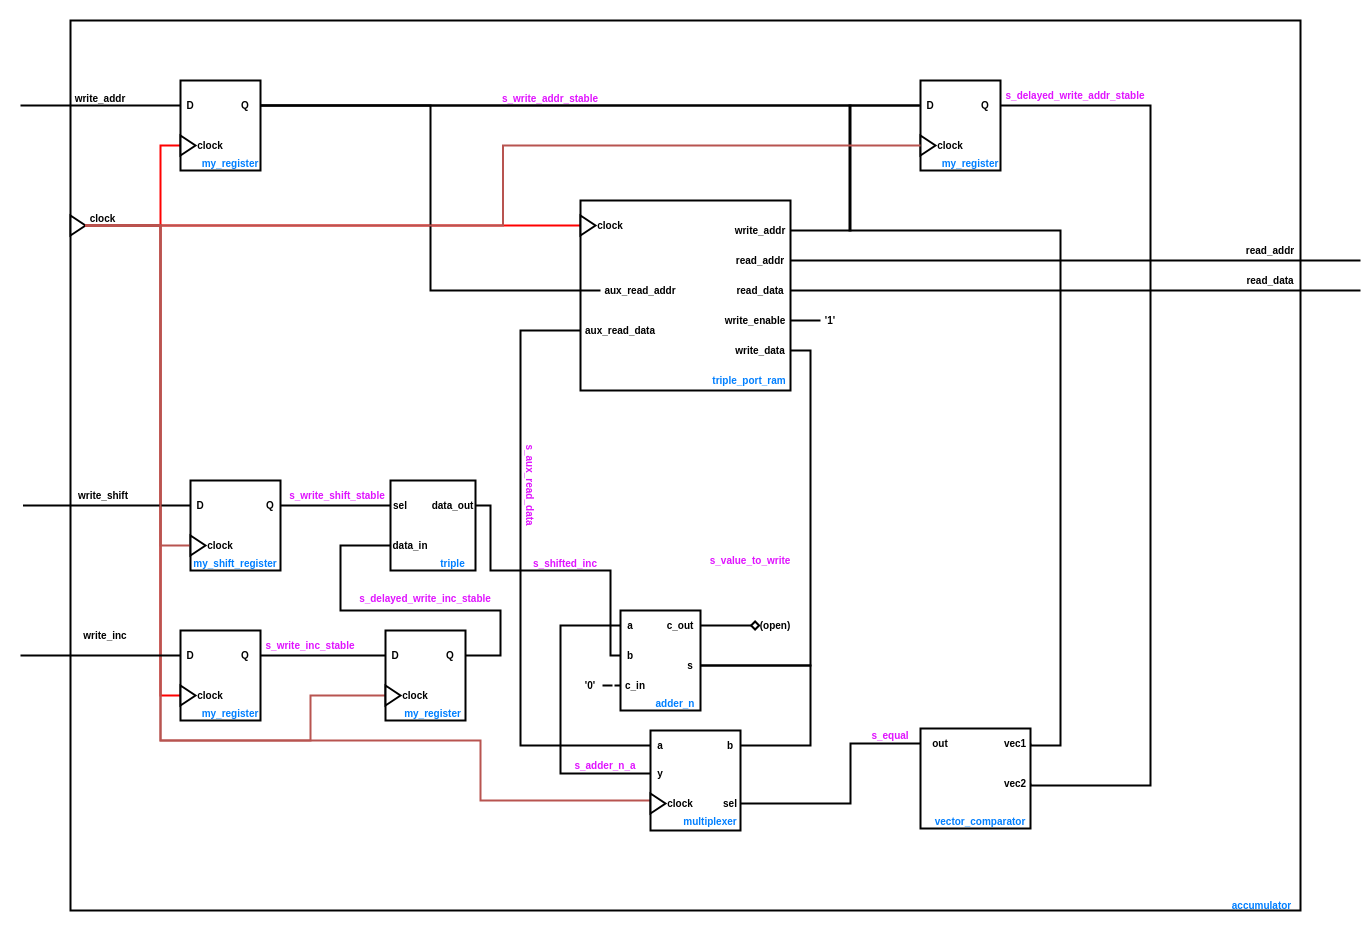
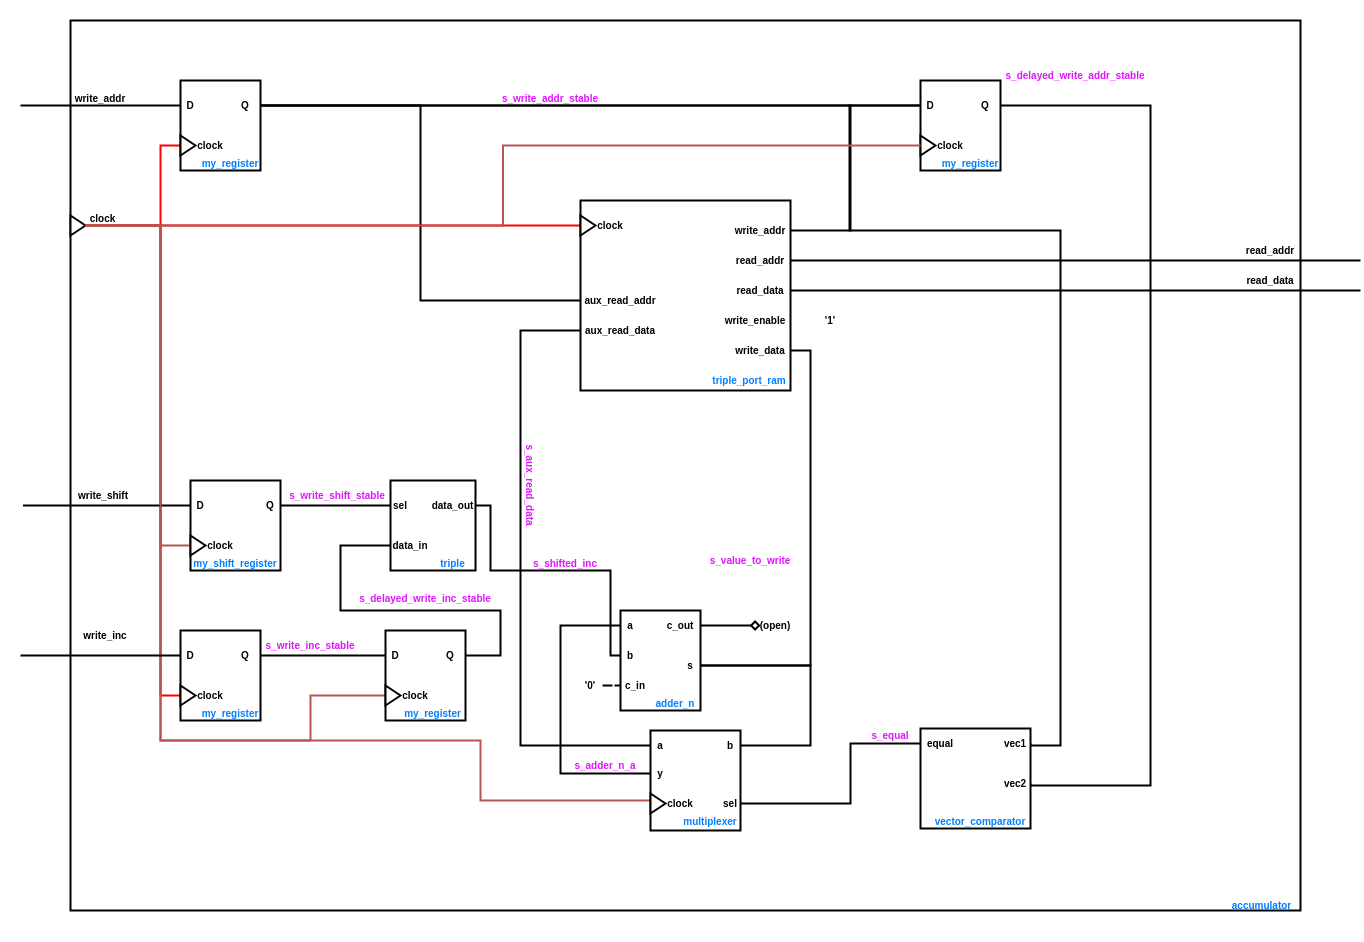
- <mxCell id="52" value="&lt;font color=&quot;#e014ff&quot;&gt;s_delayed_write_addr_stable&lt;/font&gt;" style="text;html=1;align=center;verticalAlign=middle;whiteSpace=wrap;rounded=0;fontSize=10;strokeWidth=2;fontStyle=1" parent="1" vertex="1"><mxGeometry x="1010" y="80" width="130" height="30" as="geometry" /></mxCell>
+ <mxCell id="52" value="&lt;font color=&quot;#e014ff&quot;&gt;s_delayed_write_addr_stable&lt;/font&gt;" style="text;html=1;align=center;verticalAlign=middle;whiteSpace=wrap;rounded=0;fontSize=10;strokeWidth=2;fontStyle=1" parent="1" vertex="1"><mxGeometry x="1010" y="60" width="130" height="30" as="geometry" /></mxCell>
- <mxCell id="10" value="aux_read_addr" style="text;html=1;align=center;verticalAlign=middle;whiteSpace=wrap;rounded=0;fontSize=10;strokeWidth=2;fontStyle=1" parent="6" vertex="1"><mxGeometry x="20" y="75" width="80" height="30" as="geometry" /></mxCell>
+ <mxCell id="10" value="aux_read_addr" style="text;html=1;align=center;verticalAlign=middle;whiteSpace=wrap;rounded=0;fontSize=10;strokeWidth=2;fontStyle=1" parent="6" vertex="1"><mxGeometry y="85" width="80" height="30" as="geometry" /></mxCell>
- <mxCell id="25" style="edgeStyle=orthogonalEdgeStyle;rounded=0;orthogonalLoop=1;jettySize=auto;html=1;entryX=0;entryY=0.5;entryDx=0;entryDy=0;endArrow=none;endFill=0;fontSize=10;strokeWidth=2;fontStyle=1" parent="1" source="17" target="24" edge="1"><mxGeometry relative="1" as="geometry" /></mxCell>
- <mxCell id="112" value="out" style="text;html=1;align=center;verticalAlign=middle;whiteSpace=wrap;rounded=0;fontSize=10;strokeWidth=2;fontStyle=1" parent="1" vertex="1"><mxGeometry x="920" y="728" width="40" height="30" as="geometry" /></mxCell>
+ <mxCell id="112" value="equal" style="text;html=1;align=center;verticalAlign=middle;whiteSpace=wrap;rounded=0;fontSize=10;strokeWidth=2;fontStyle=1" parent="1" vertex="1"><mxGeometry x="920" y="728" width="40" height="30" as="geometry" /></mxCell>
